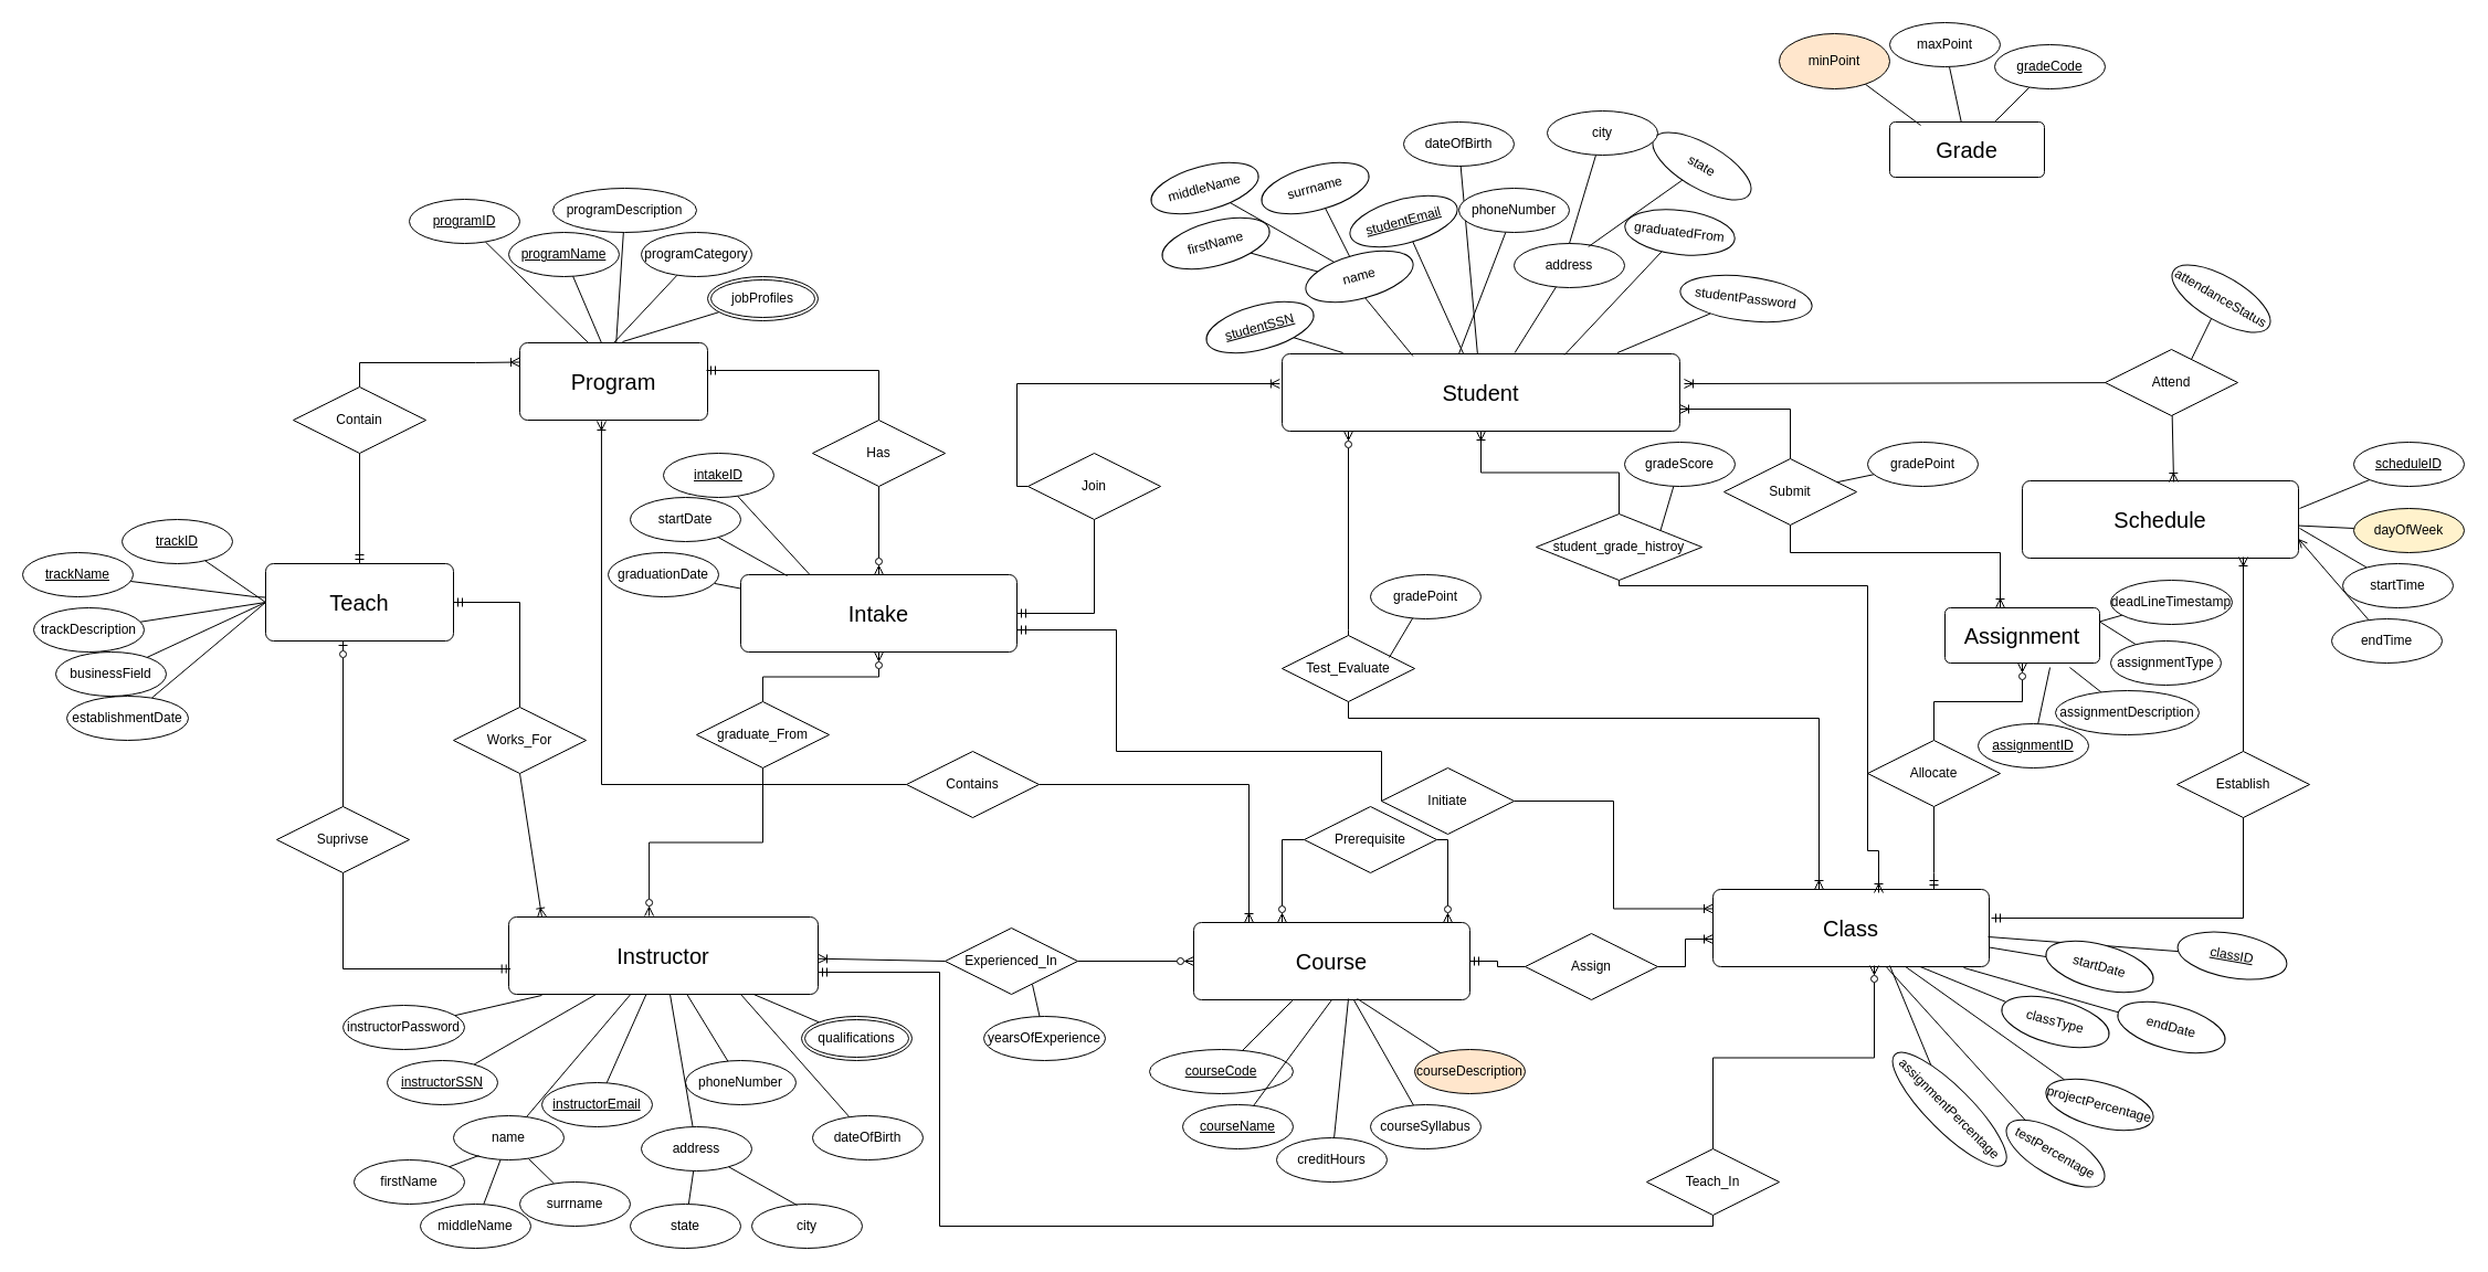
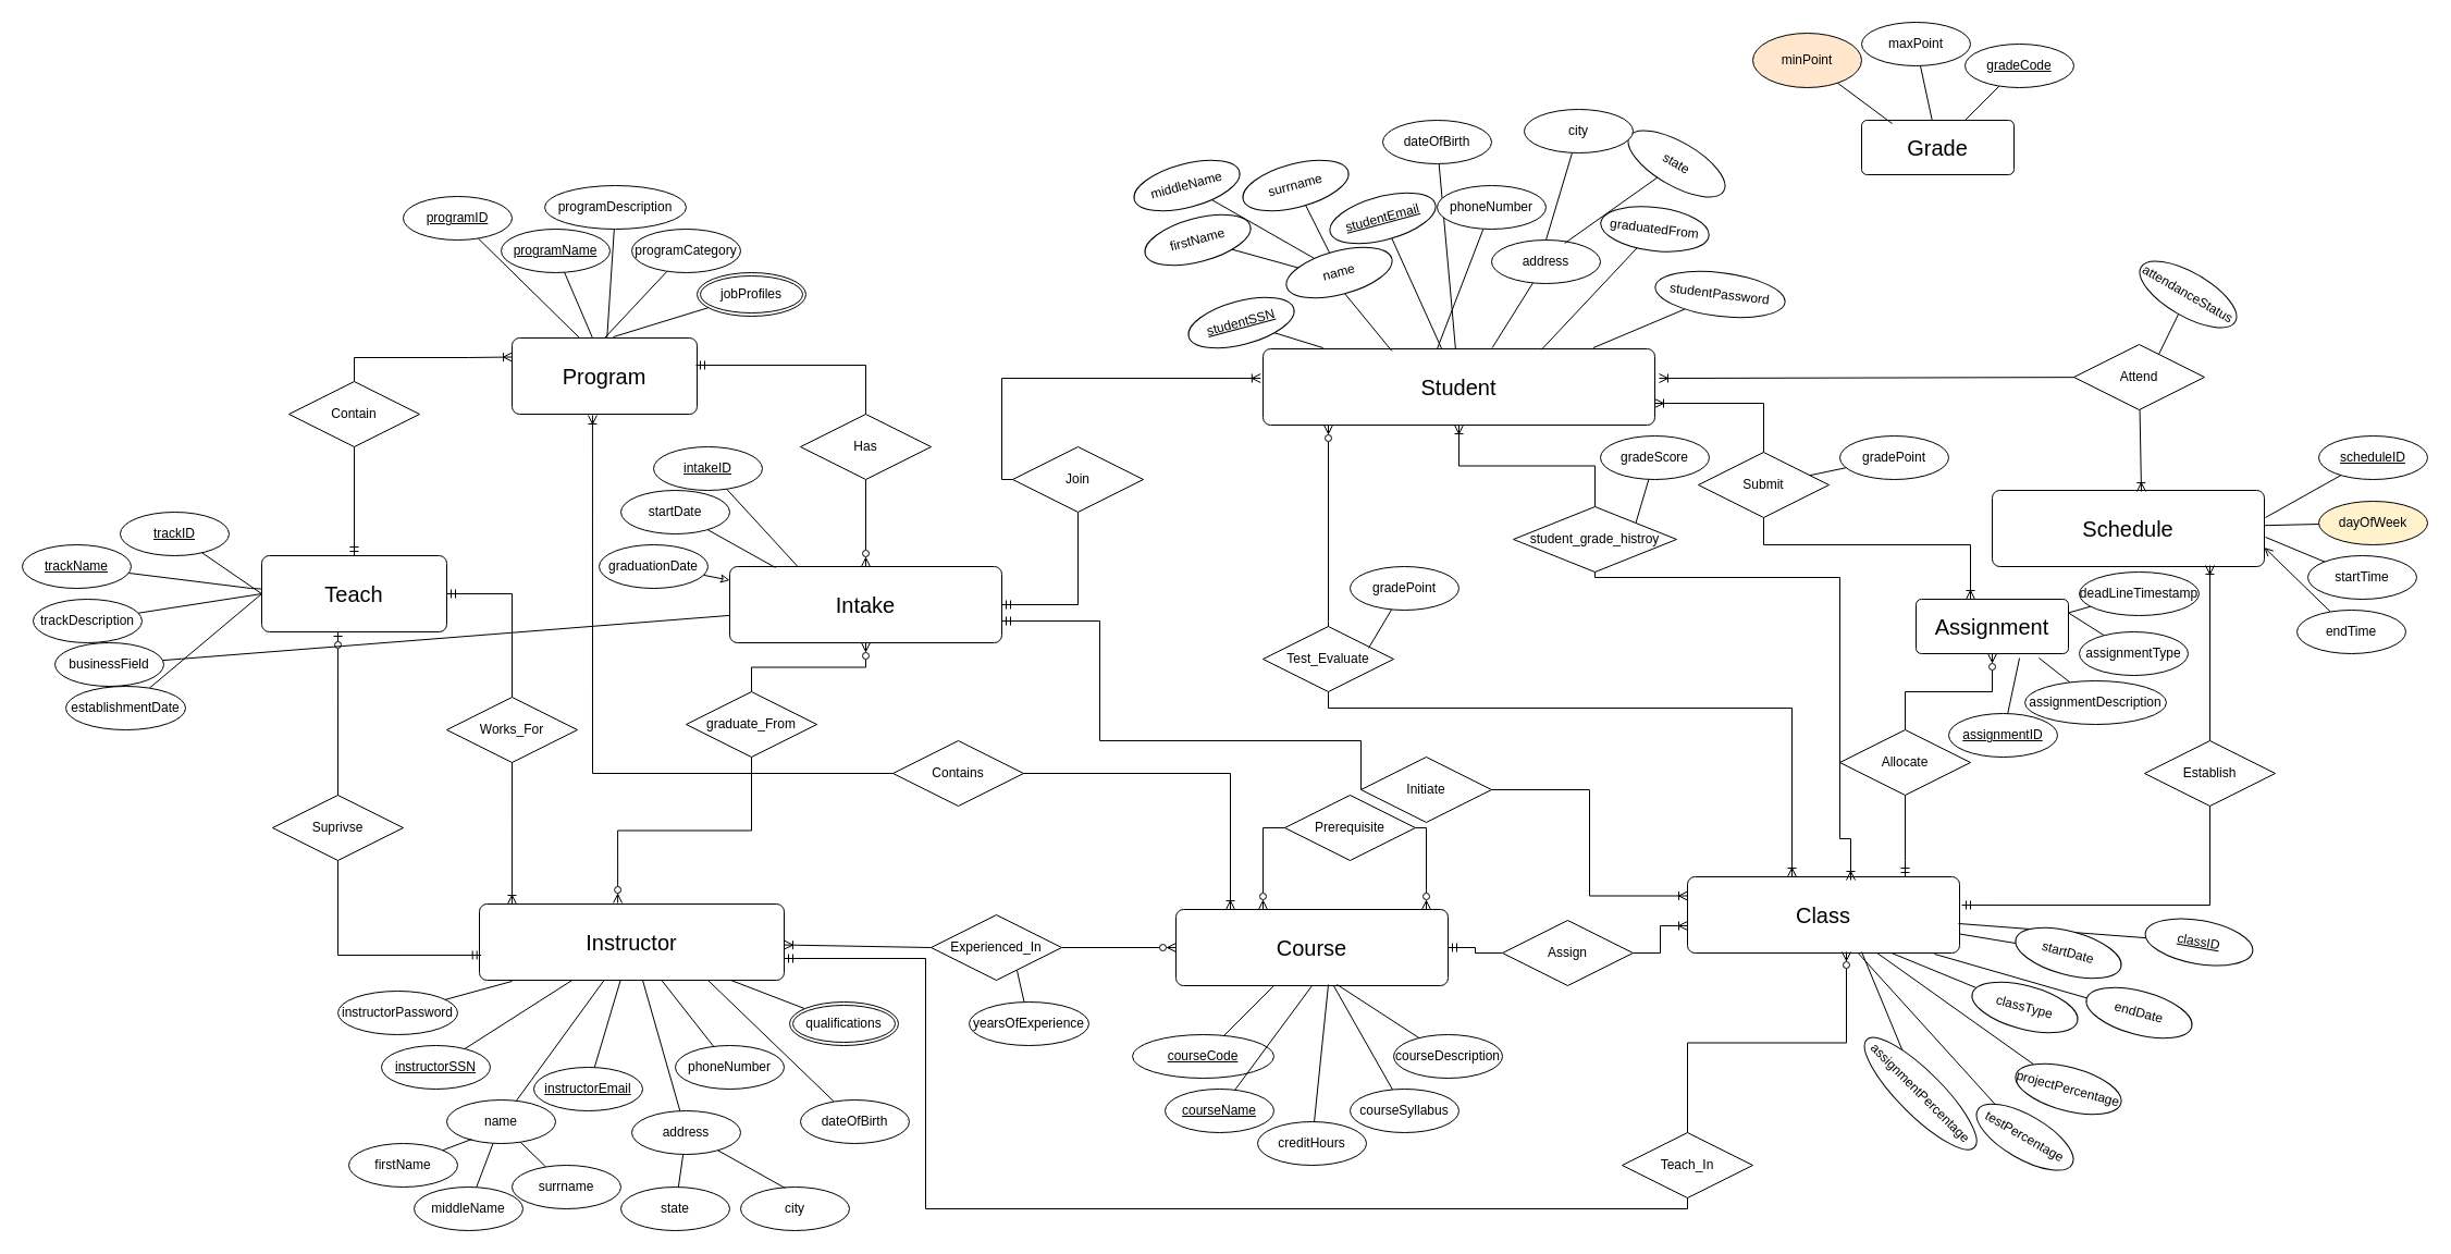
- <mxCell id="137" value="&lt;font style=&quot;font-size: 20px;&quot;&gt;Schedule&lt;/font&gt;" style="rounded=1;arcSize=10;whiteSpace=wrap;html=1;align=center;" parent="1" vertex="1"><mxGeometry x="1830" y="435" width="250" height="70" as="geometry" /></mxCell>
+ <mxCell id="137" value="&lt;font style=&quot;font-size: 20px;&quot;&gt;Schedule&lt;/font&gt;" style="rounded=1;arcSize=10;whiteSpace=wrap;html=1;align=center;" parent="1" vertex="1"><mxGeometry x="1830" y="450" width="250" height="70" as="geometry" /></mxCell>
- <mxCell id="74" style="rounded=0;orthogonalLoop=1;jettySize=auto;html=1;endArrow=none;endFill=0;" parent="1" source="75" target="14" edge="1"><mxGeometry relative="1" as="geometry" /></mxCell>
+ <mxCell id="74" style="rounded=0;orthogonalLoop=1;jettySize=auto;html=1;endArrow=classic;endFill=0;" parent="1" source="75" target="14" edge="1"><mxGeometry relative="1" as="geometry" /></mxCell>
- <mxCell id="15" style="rounded=0;orthogonalLoop=1;jettySize=auto;html=1;entryX=0;entryY=0.5;entryDx=0;entryDy=0;endArrow=none;endFill=0;" parent="1" source="16" target="3" edge="1"><mxGeometry relative="1" as="geometry" /></mxCell>
+ <mxCell id="15" style="rounded=0;orthogonalLoop=1;jettySize=auto;html=1;endArrow=none;endFill=0;" parent="1" source="16" target="14" edge="1"><mxGeometry relative="1" as="geometry" /></mxCell>
- <mxCell id="65" value="&lt;font style=&quot;font-size: 20px;&quot;&gt;Instructor&lt;/font&gt;" style="rounded=1;arcSize=10;whiteSpace=wrap;html=1;align=center;" parent="1" vertex="1"><mxGeometry x="460" y="830" width="280" height="70" as="geometry" /></mxCell>
+ <mxCell id="65" value="&lt;font style=&quot;font-size: 20px;&quot;&gt;Instructor&lt;/font&gt;" style="rounded=1;arcSize=10;whiteSpace=wrap;html=1;align=center;" parent="1" vertex="1"><mxGeometry x="440" y="830" width="280" height="70" as="geometry" /></mxCell>
- <mxCell id="115" value="courseDescription" style="ellipse;whiteSpace=wrap;html=1;align=center;fillColor=#ffe6cc;" parent="1" vertex="1"><mxGeometry x="1280" y="950" width="100" height="40" as="geometry" /></mxCell>
+ <mxCell id="115" value="courseDescription" style="ellipse;whiteSpace=wrap;html=1;align=center;" parent="1" vertex="1"><mxGeometry x="1280" y="950" width="100" height="40" as="geometry" /></mxCell>
